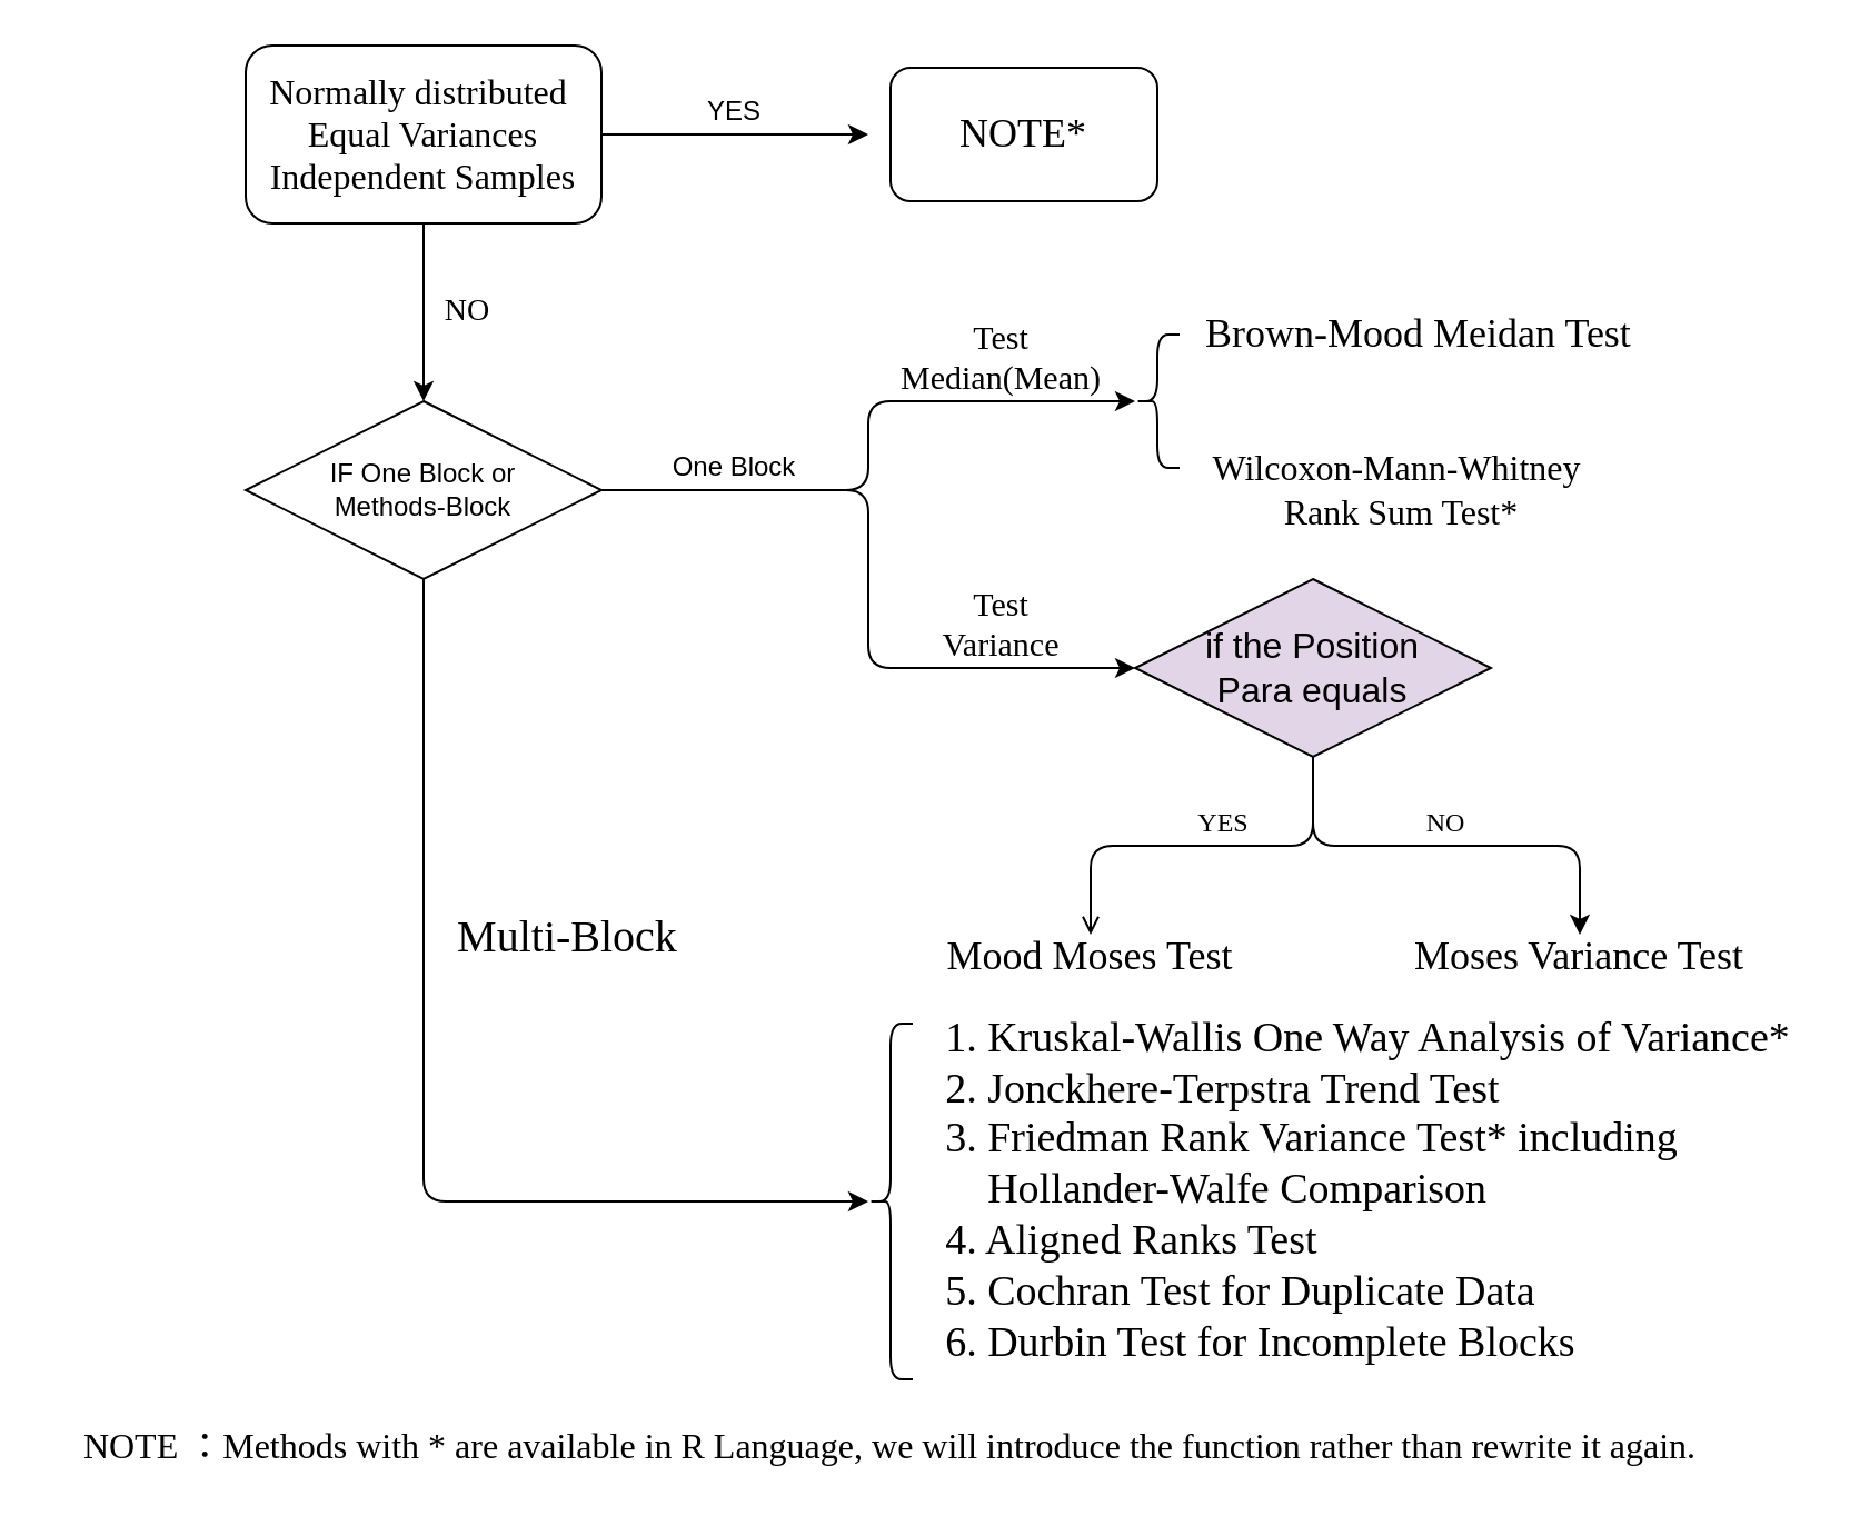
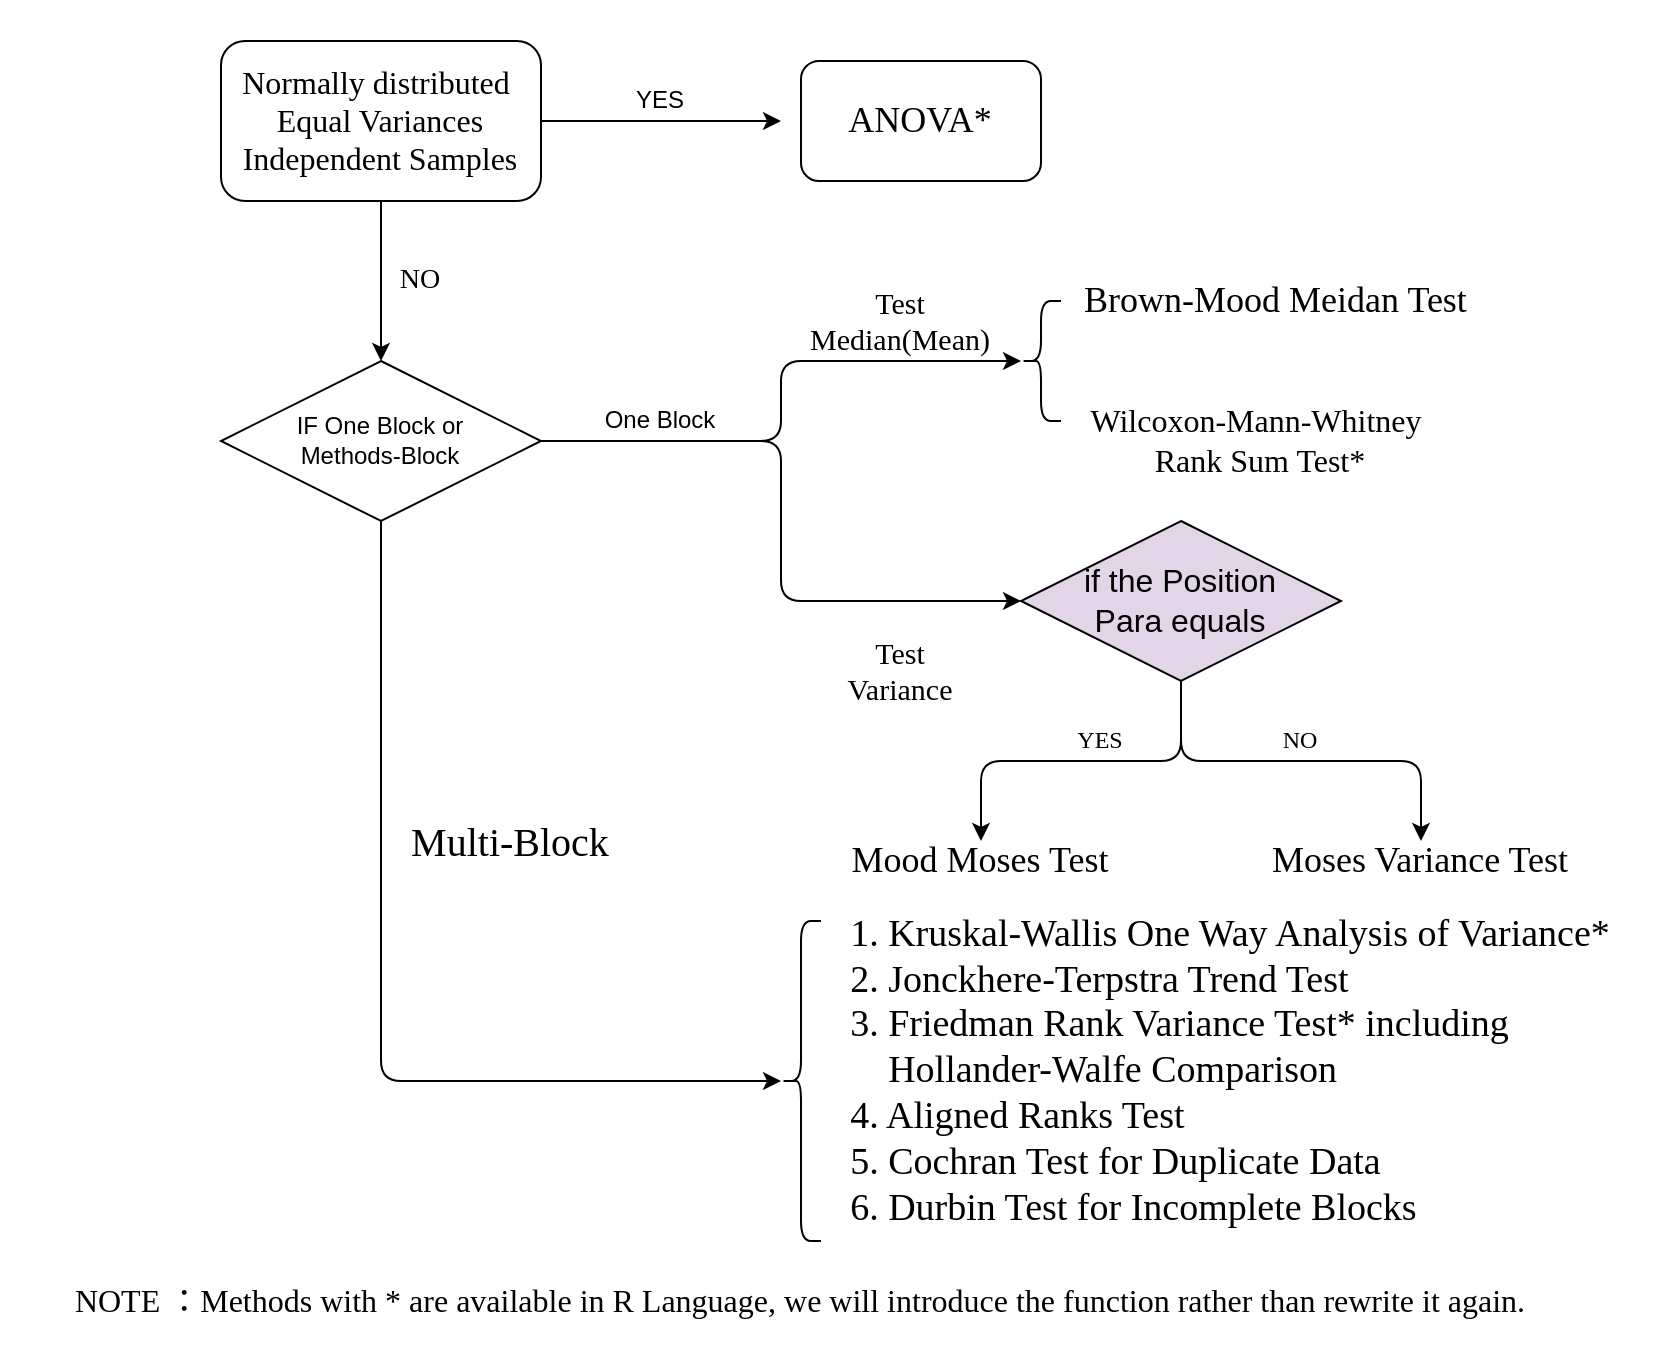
- <mxCell id="5" value="&lt;font style=&quot;font-size: 18px&quot; face=&quot;Times New Roman&quot;&gt;NOTE*&lt;/font&gt;" style="rounded=1;whiteSpace=wrap;html=1;" vertex="1" parent="1"><mxGeometry x="400" y="30" width="120" height="60" as="geometry" /></mxCell>
+ <mxCell id="5" value="&lt;font style=&quot;font-size: 18px&quot; face=&quot;Times New Roman&quot;&gt;ANOVA*&lt;/font&gt;" style="rounded=1;whiteSpace=wrap;html=1;" vertex="1" parent="1"><mxGeometry x="400" y="30" width="120" height="60" as="geometry" /></mxCell>
- <mxCell id="13" value="&lt;font style=&quot;font-size: 15px&quot; face=&quot;Times New Roman&quot;&gt;Test&lt;br&gt;Variance&lt;/font&gt;" style="text;html=1;strokeColor=none;fillColor=none;align=center;verticalAlign=middle;whiteSpace=wrap;rounded=0;" vertex="1" parent="1"><mxGeometry x="410" y="270" width="80" height="20" as="geometry" /></mxCell>
+ <mxCell id="13" value="&lt;font style=&quot;font-size: 15px&quot; face=&quot;Times New Roman&quot;&gt;Test&lt;br&gt;Variance&lt;/font&gt;" style="text;html=1;strokeColor=none;fillColor=none;align=center;verticalAlign=middle;whiteSpace=wrap;rounded=0;" vertex="1" parent="1"><mxGeometry x="410" y="325" width="80" height="20" as="geometry" /></mxCell>
- <mxCell id="19" value="" style="endArrow=open;html=1;exitX=0.5;exitY=1;exitDx=0;exitDy=0;entryX=0.5;entryY=0;entryDx=0;entryDy=0;" edge="1" parent="1" source="18" target="21"><mxGeometry width="50" height="50" relative="1" as="geometry"><mxPoint x="560" y="410" as="sourcePoint" /><mxPoint x="550" y="420" as="targetPoint" /><Array as="points"><mxPoint x="590" y="380" /><mxPoint x="490" y="380" /></Array></mxGeometry></mxCell>
+ <mxCell id="19" value="" style="endArrow=classic;html=1;exitX=0.5;exitY=1;exitDx=0;exitDy=0;entryX=0.5;entryY=0;entryDx=0;entryDy=0;" edge="1" parent="1" source="18" target="21"><mxGeometry width="50" height="50" relative="1" as="geometry"><mxPoint x="560" y="410" as="sourcePoint" /><mxPoint x="550" y="420" as="targetPoint" /><Array as="points"><mxPoint x="590" y="380" /><mxPoint x="490" y="380" /></Array></mxGeometry></mxCell>
